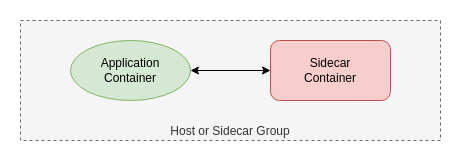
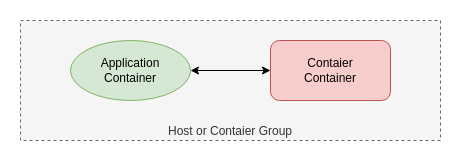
- <mxCell id="5" value="Sidecar&lt;br&gt;Container" style="rounded=1;whiteSpace=wrap;html=1;fillColor=#f8cecc;strokeColor=#b85450;sketch=0;glass=0;shadow=0;" parent="1" vertex="1"><mxGeometry x="270" y="40" width="120" height="60" as="geometry" /></mxCell>
+ <mxCell id="5" value="Contaier&lt;br&gt;Container" style="rounded=1;whiteSpace=wrap;html=1;fillColor=#f8cecc;strokeColor=#b85450;sketch=0;glass=0;shadow=0;" parent="1" vertex="1"><mxGeometry x="270" y="40" width="120" height="60" as="geometry" /></mxCell>
- <mxCell id="2" value="Host or Sidecar Group" style="rounded=0;whiteSpace=wrap;html=1;verticalAlign=bottom;fillColor=#f5f5f5;strokeColor=#666666;fontColor=#333333;sketch=0;shadow=0;glass=0;dashed=1;" parent="1" vertex="1"><mxGeometry x="20" y="20" width="420" height="120" as="geometry" /></mxCell>
+ <mxCell id="2" value="Host or Contaier Group" style="rounded=0;whiteSpace=wrap;html=1;verticalAlign=bottom;fillColor=#f5f5f5;strokeColor=#666666;fontColor=#333333;sketch=0;shadow=0;glass=0;dashed=1;" parent="1" vertex="1"><mxGeometry x="20" y="20" width="420" height="120" as="geometry" /></mxCell>
